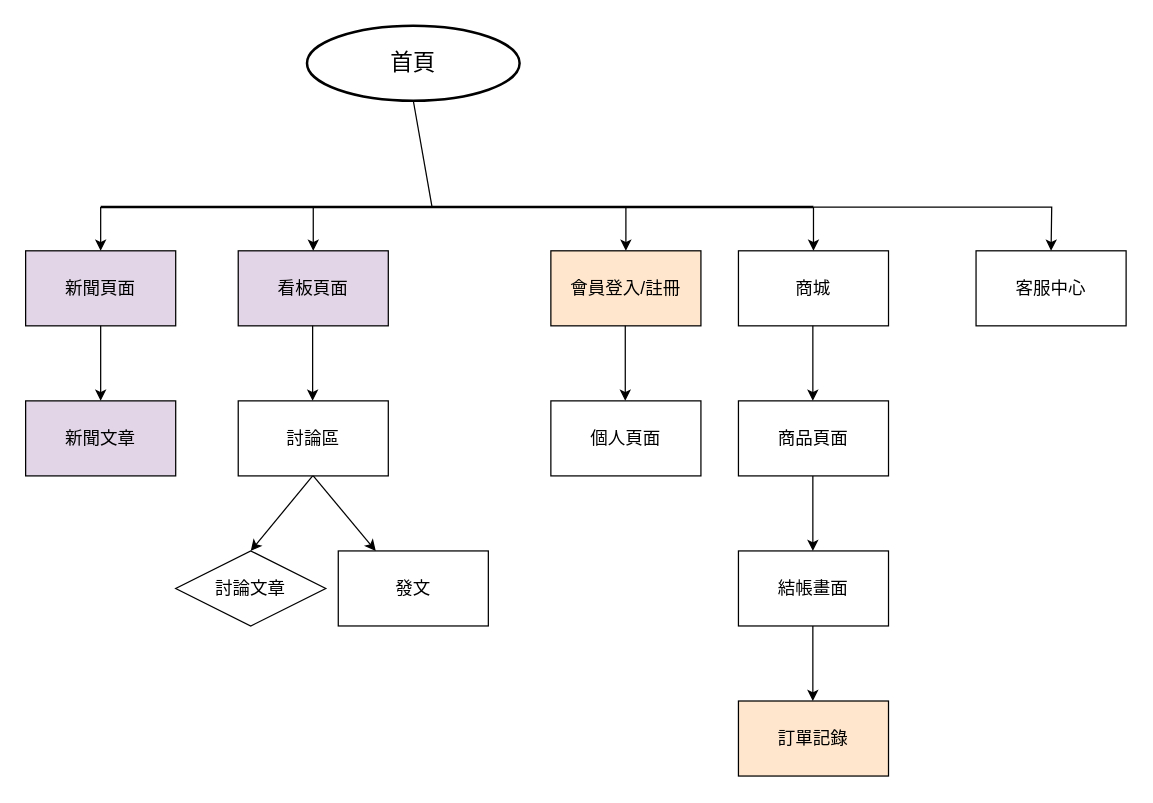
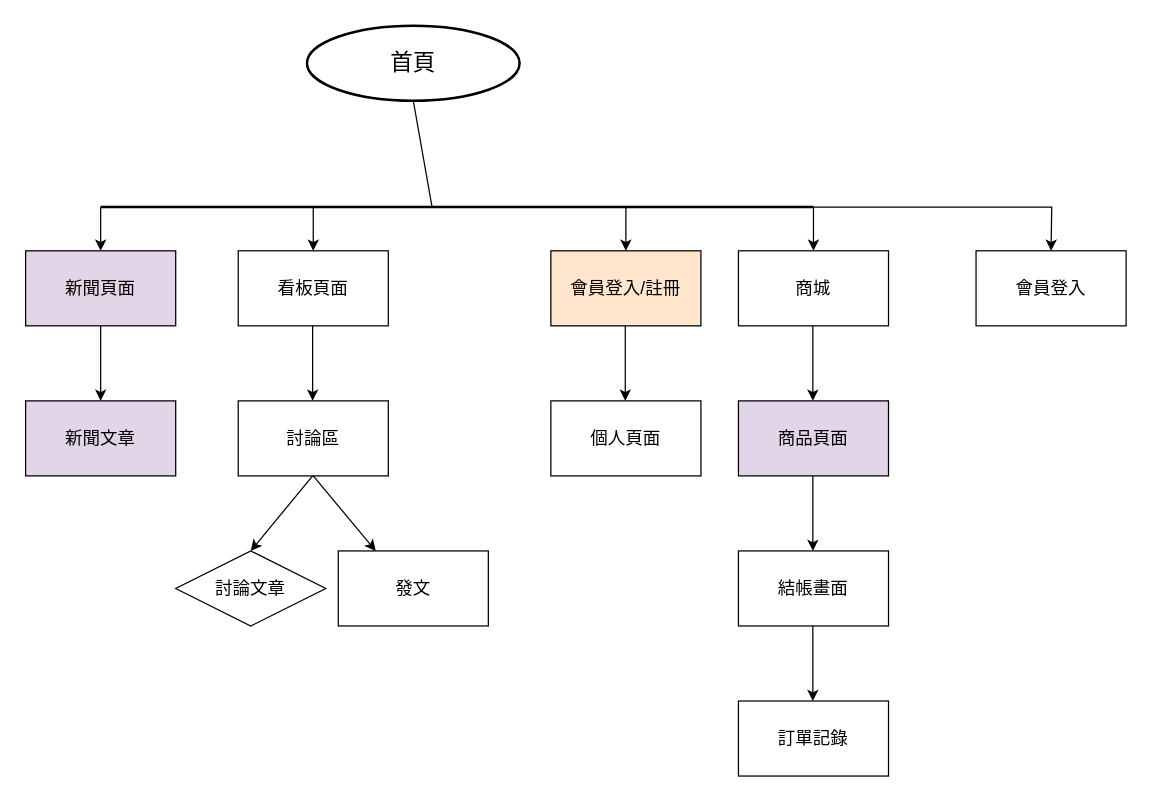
- <mxCell id="13" value="&lt;font style=&quot;font-size: 14px;&quot;&gt;看板頁面&lt;/font&gt;" style="rounded=0;whiteSpace=wrap;html=1;fillColor=#e1d5e7;" vertex="1" parent="1"><mxGeometry x="190" y="200" width="120" height="60" as="geometry" /></mxCell>
+ <mxCell id="13" value="&lt;font style=&quot;font-size: 14px;&quot;&gt;看板頁面&lt;/font&gt;" style="rounded=0;whiteSpace=wrap;html=1;" vertex="1" parent="1"><mxGeometry x="190" y="200" width="120" height="60" as="geometry" /></mxCell>
- <mxCell id="26" value="&lt;font style=&quot;font-size: 14px;&quot;&gt;客服中心&lt;/font&gt;" style="rounded=0;whiteSpace=wrap;html=1;" vertex="1" parent="1"><mxGeometry x="780" y="200" width="120" height="60" as="geometry" /></mxCell>
+ <mxCell id="26" value="&lt;font style=&quot;font-size: 14px;&quot;&gt;會員登入&lt;/font&gt;" style="rounded=0;whiteSpace=wrap;html=1;" vertex="1" parent="1"><mxGeometry x="780" y="200" width="120" height="60" as="geometry" /></mxCell>
- <mxCell id="21" value="&lt;font style=&quot;font-size: 14px;&quot;&gt;商品頁面&lt;/font&gt;" style="rounded=0;whiteSpace=wrap;html=1;" vertex="1" parent="1"><mxGeometry x="590" y="320" width="120" height="60" as="geometry" /></mxCell>
+ <mxCell id="21" value="&lt;font style=&quot;font-size: 14px;&quot;&gt;商品頁面&lt;/font&gt;" style="rounded=0;whiteSpace=wrap;html=1;fillColor=#e1d5e7;" vertex="1" parent="1"><mxGeometry x="590" y="320" width="120" height="60" as="geometry" /></mxCell>
- <mxCell id="30" value="&lt;font style=&quot;font-size: 14px;&quot;&gt;訂單記錄&lt;/font&gt;" style="rounded=0;whiteSpace=wrap;html=1;fillColor=#ffe6cc;" vertex="1" parent="1"><mxGeometry x="590" y="560" width="120" height="60" as="geometry" /></mxCell>
+ <mxCell id="30" value="&lt;font style=&quot;font-size: 14px;&quot;&gt;訂單記錄&lt;/font&gt;" style="rounded=0;whiteSpace=wrap;html=1;" vertex="1" parent="1"><mxGeometry x="590" y="560" width="120" height="60" as="geometry" /></mxCell>
